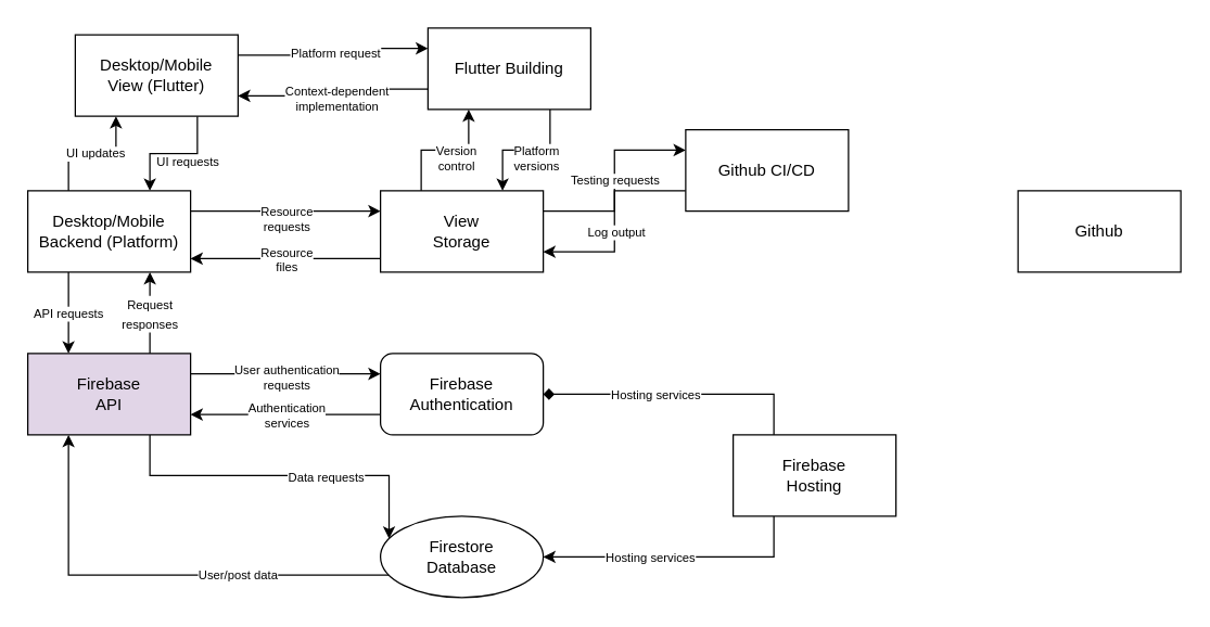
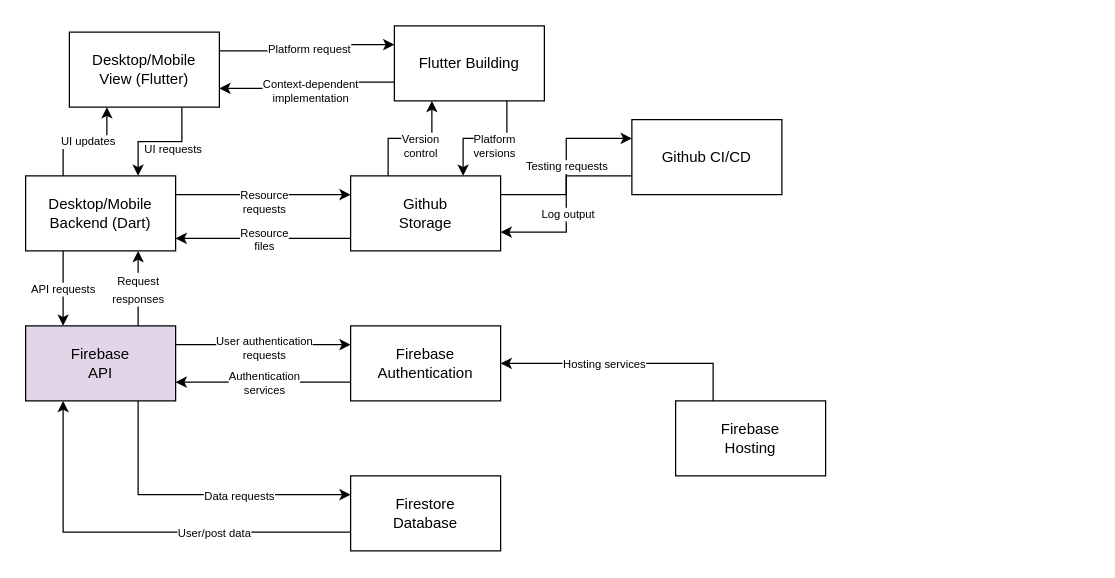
- <mxCell id="25" value="Desktop/Mobile Backend (Platform)" style="rounded=0;whiteSpace=wrap;html=1;" vertex="1" parent="1"><mxGeometry x="20" y="140" width="120" height="60" as="geometry" /></mxCell>
+ <mxCell id="25" value="Desktop/Mobile Backend (Dart)" style="rounded=0;whiteSpace=wrap;html=1;" vertex="1" parent="1"><mxGeometry x="20" y="140" width="120" height="60" as="geometry" /></mxCell>
- <mxCell id="39" value="View&lt;br&gt;Storage" style="rounded=0;whiteSpace=wrap;html=1;" vertex="1" parent="1"><mxGeometry x="280" y="140" width="120" height="60" as="geometry" /></mxCell>
+ <mxCell id="39" value="Github&lt;br&gt;Storage" style="rounded=0;whiteSpace=wrap;html=1;" vertex="1" parent="1"><mxGeometry x="280" y="140" width="120" height="60" as="geometry" /></mxCell>
- <mxCell id="13" value="Github" style="rounded=0;whiteSpace=wrap;html=1;" vertex="1" parent="1"><mxGeometry x="750" y="140" width="120" height="60" as="geometry" /></mxCell>
- <mxCell id="7" value="Firebase&lt;br&gt;Authentication" style="whiteSpace=wrap;html=1;rounded=1;" vertex="1" parent="1"><mxGeometry x="280" y="260" width="120" height="60" as="geometry" /></mxCell>
+ <mxCell id="7" value="Firebase&lt;br&gt;Authentication" style="rounded=0;whiteSpace=wrap;html=1;" vertex="1" parent="1"><mxGeometry x="280" y="260" width="120" height="60" as="geometry" /></mxCell>
- <mxCell id="8" style="edgeStyle=orthogonalEdgeStyle;rounded=0;orthogonalLoop=1;jettySize=auto;html=1;exitX=0.25;exitY=0;exitDx=0;exitDy=0;entryX=1;entryY=0.5;entryDx=0;entryDy=0;endArrow=diamond;" edge="1" parent="1" source="12" target="7"><mxGeometry relative="1" as="geometry" /></mxCell>
+ <mxCell id="8" style="edgeStyle=orthogonalEdgeStyle;rounded=0;orthogonalLoop=1;jettySize=auto;html=1;exitX=0.25;exitY=0;exitDx=0;exitDy=0;entryX=1;entryY=0.5;entryDx=0;entryDy=0;" edge="1" parent="1" source="12" target="7"><mxGeometry relative="1" as="geometry" /></mxCell>
- <mxCell id="4" value="Firestore&lt;br&gt;Database" style="ellipse;whiteSpace=wrap;html=1;" vertex="1" parent="1"><mxGeometry x="280" y="380" width="120" height="60" as="geometry" /></mxCell>
+ <mxCell id="4" value="Firestore&lt;br&gt;Database" style="rounded=0;whiteSpace=wrap;html=1;" vertex="1" parent="1"><mxGeometry x="280" y="380" width="120" height="60" as="geometry" /></mxCell>
- <mxCell id="10" style="edgeStyle=orthogonalEdgeStyle;rounded=0;orthogonalLoop=1;jettySize=auto;html=1;exitX=0.25;exitY=1;exitDx=0;exitDy=0;entryX=1;entryY=0.5;entryDx=0;entryDy=0;" edge="1" parent="1" source="12" target="4"><mxGeometry relative="1" as="geometry" /></mxCell>
- <mxCell id="11" value="Hosting services" style="edgeLabel;html=1;align=center;verticalAlign=middle;resizable=0;points=[];fontSize=9;" vertex="1" connectable="0" parent="10"><mxGeometry x="0.217" y="-4" relative="1" as="geometry"><mxPoint y="4" as="offset" /></mxGeometry></mxCell>
